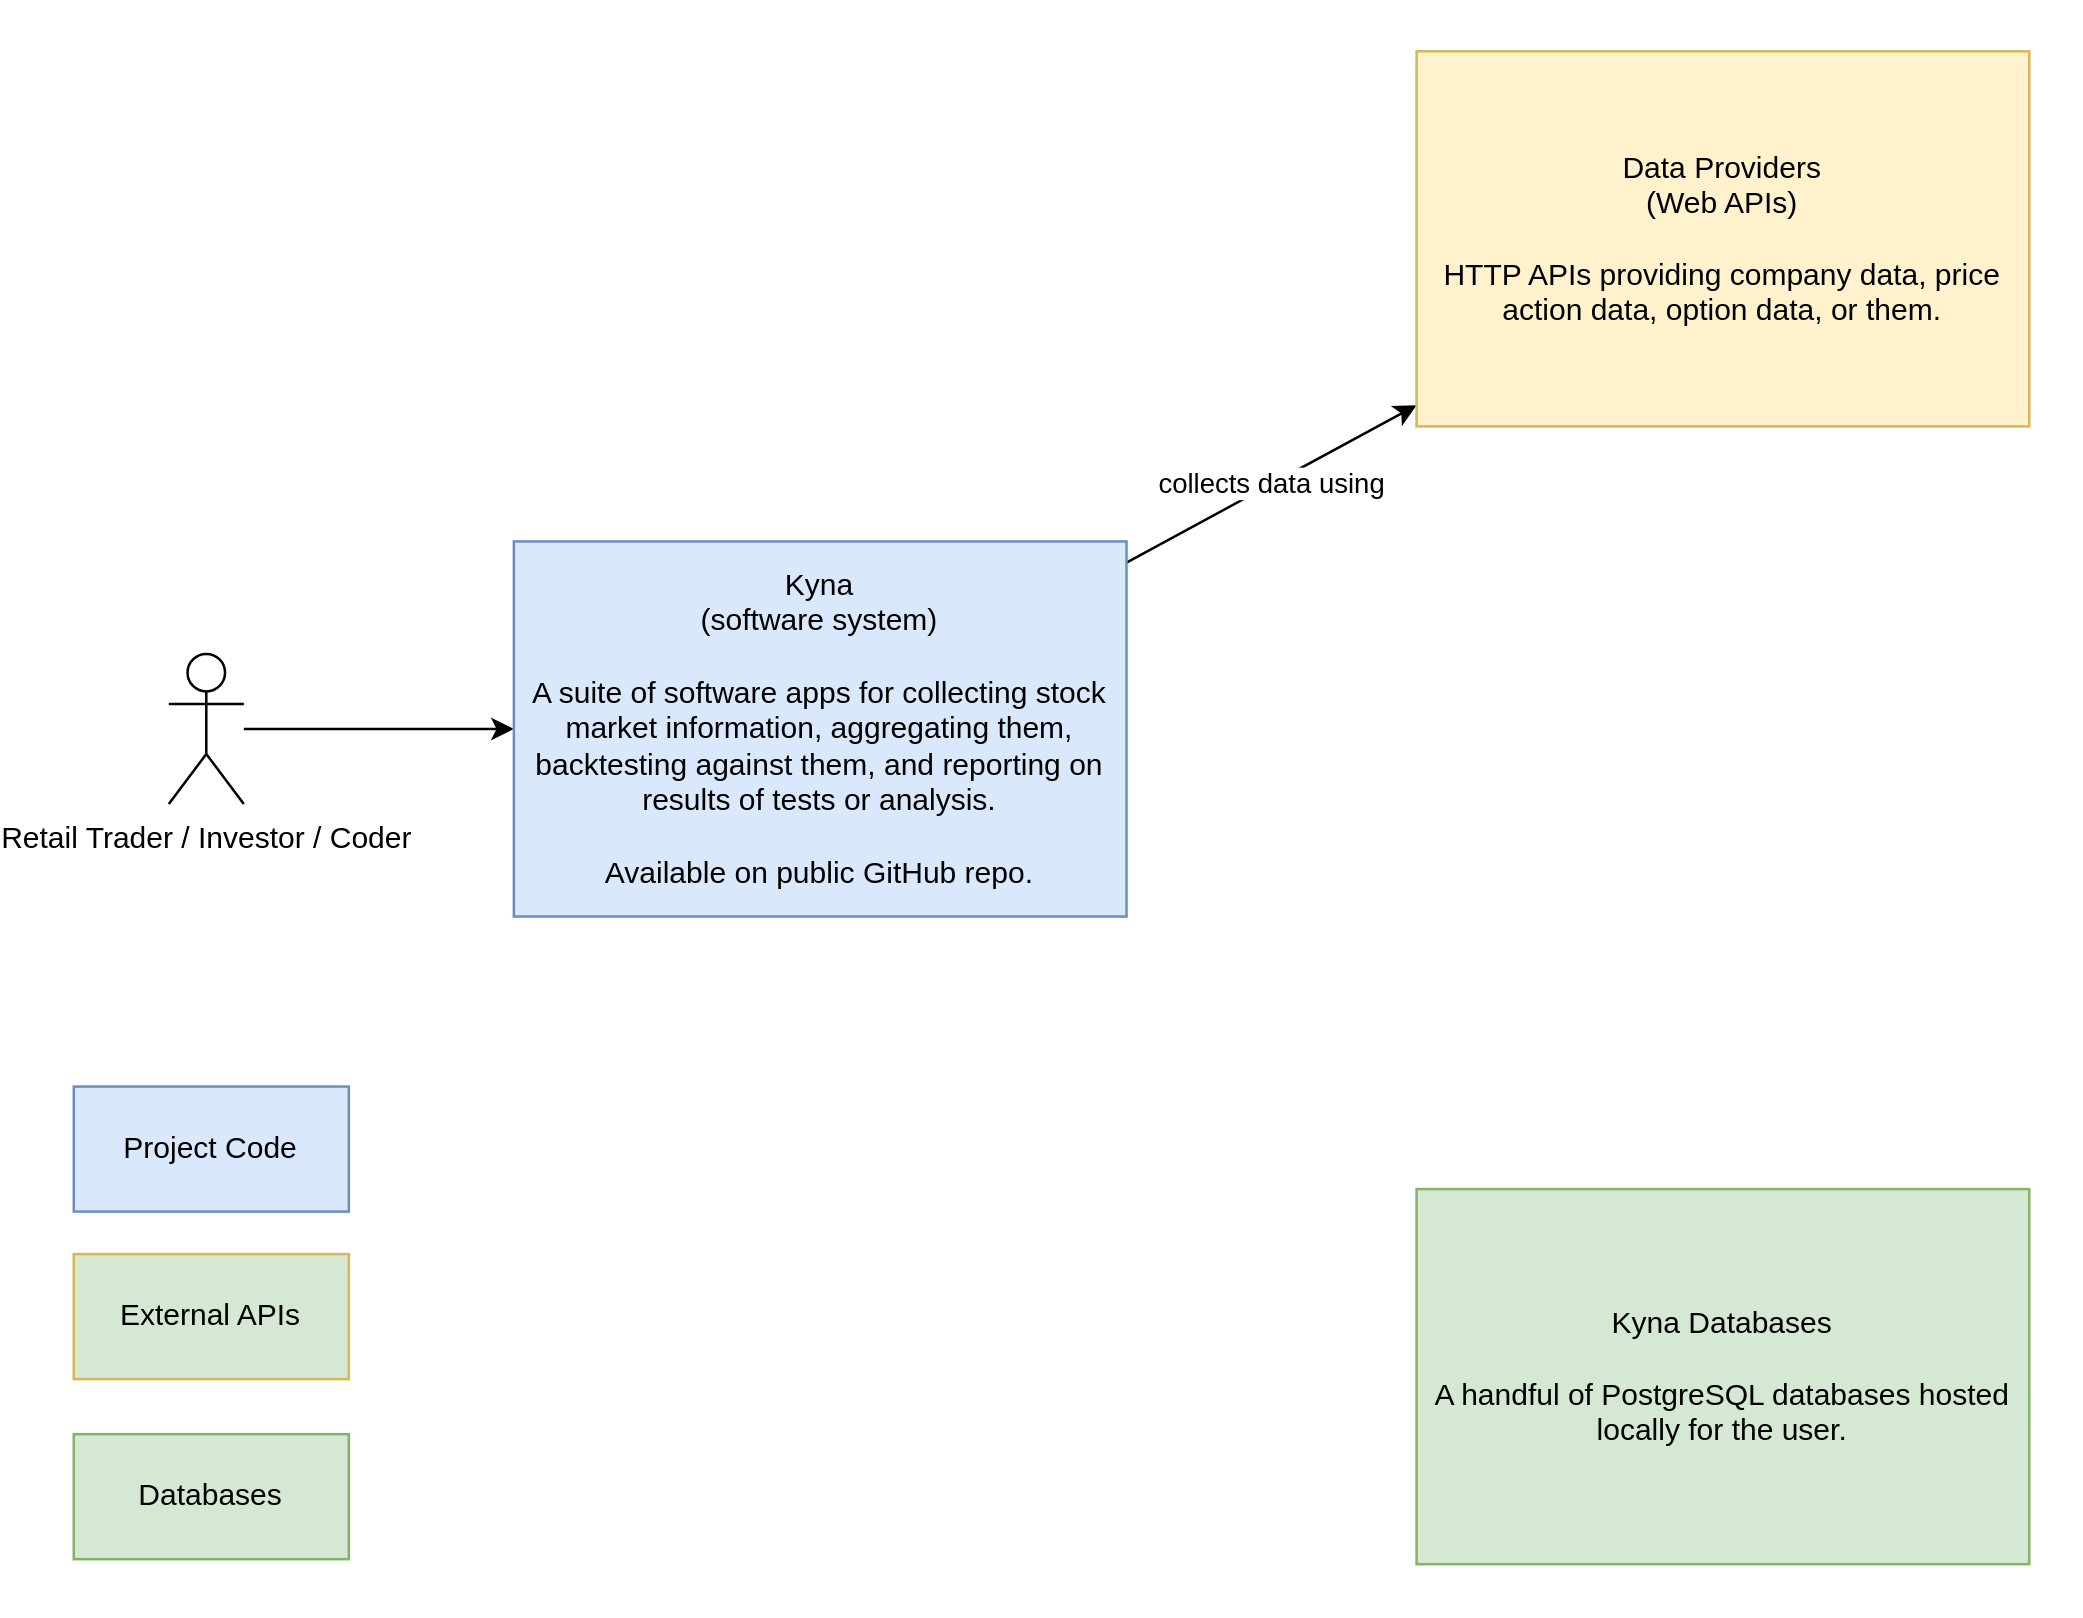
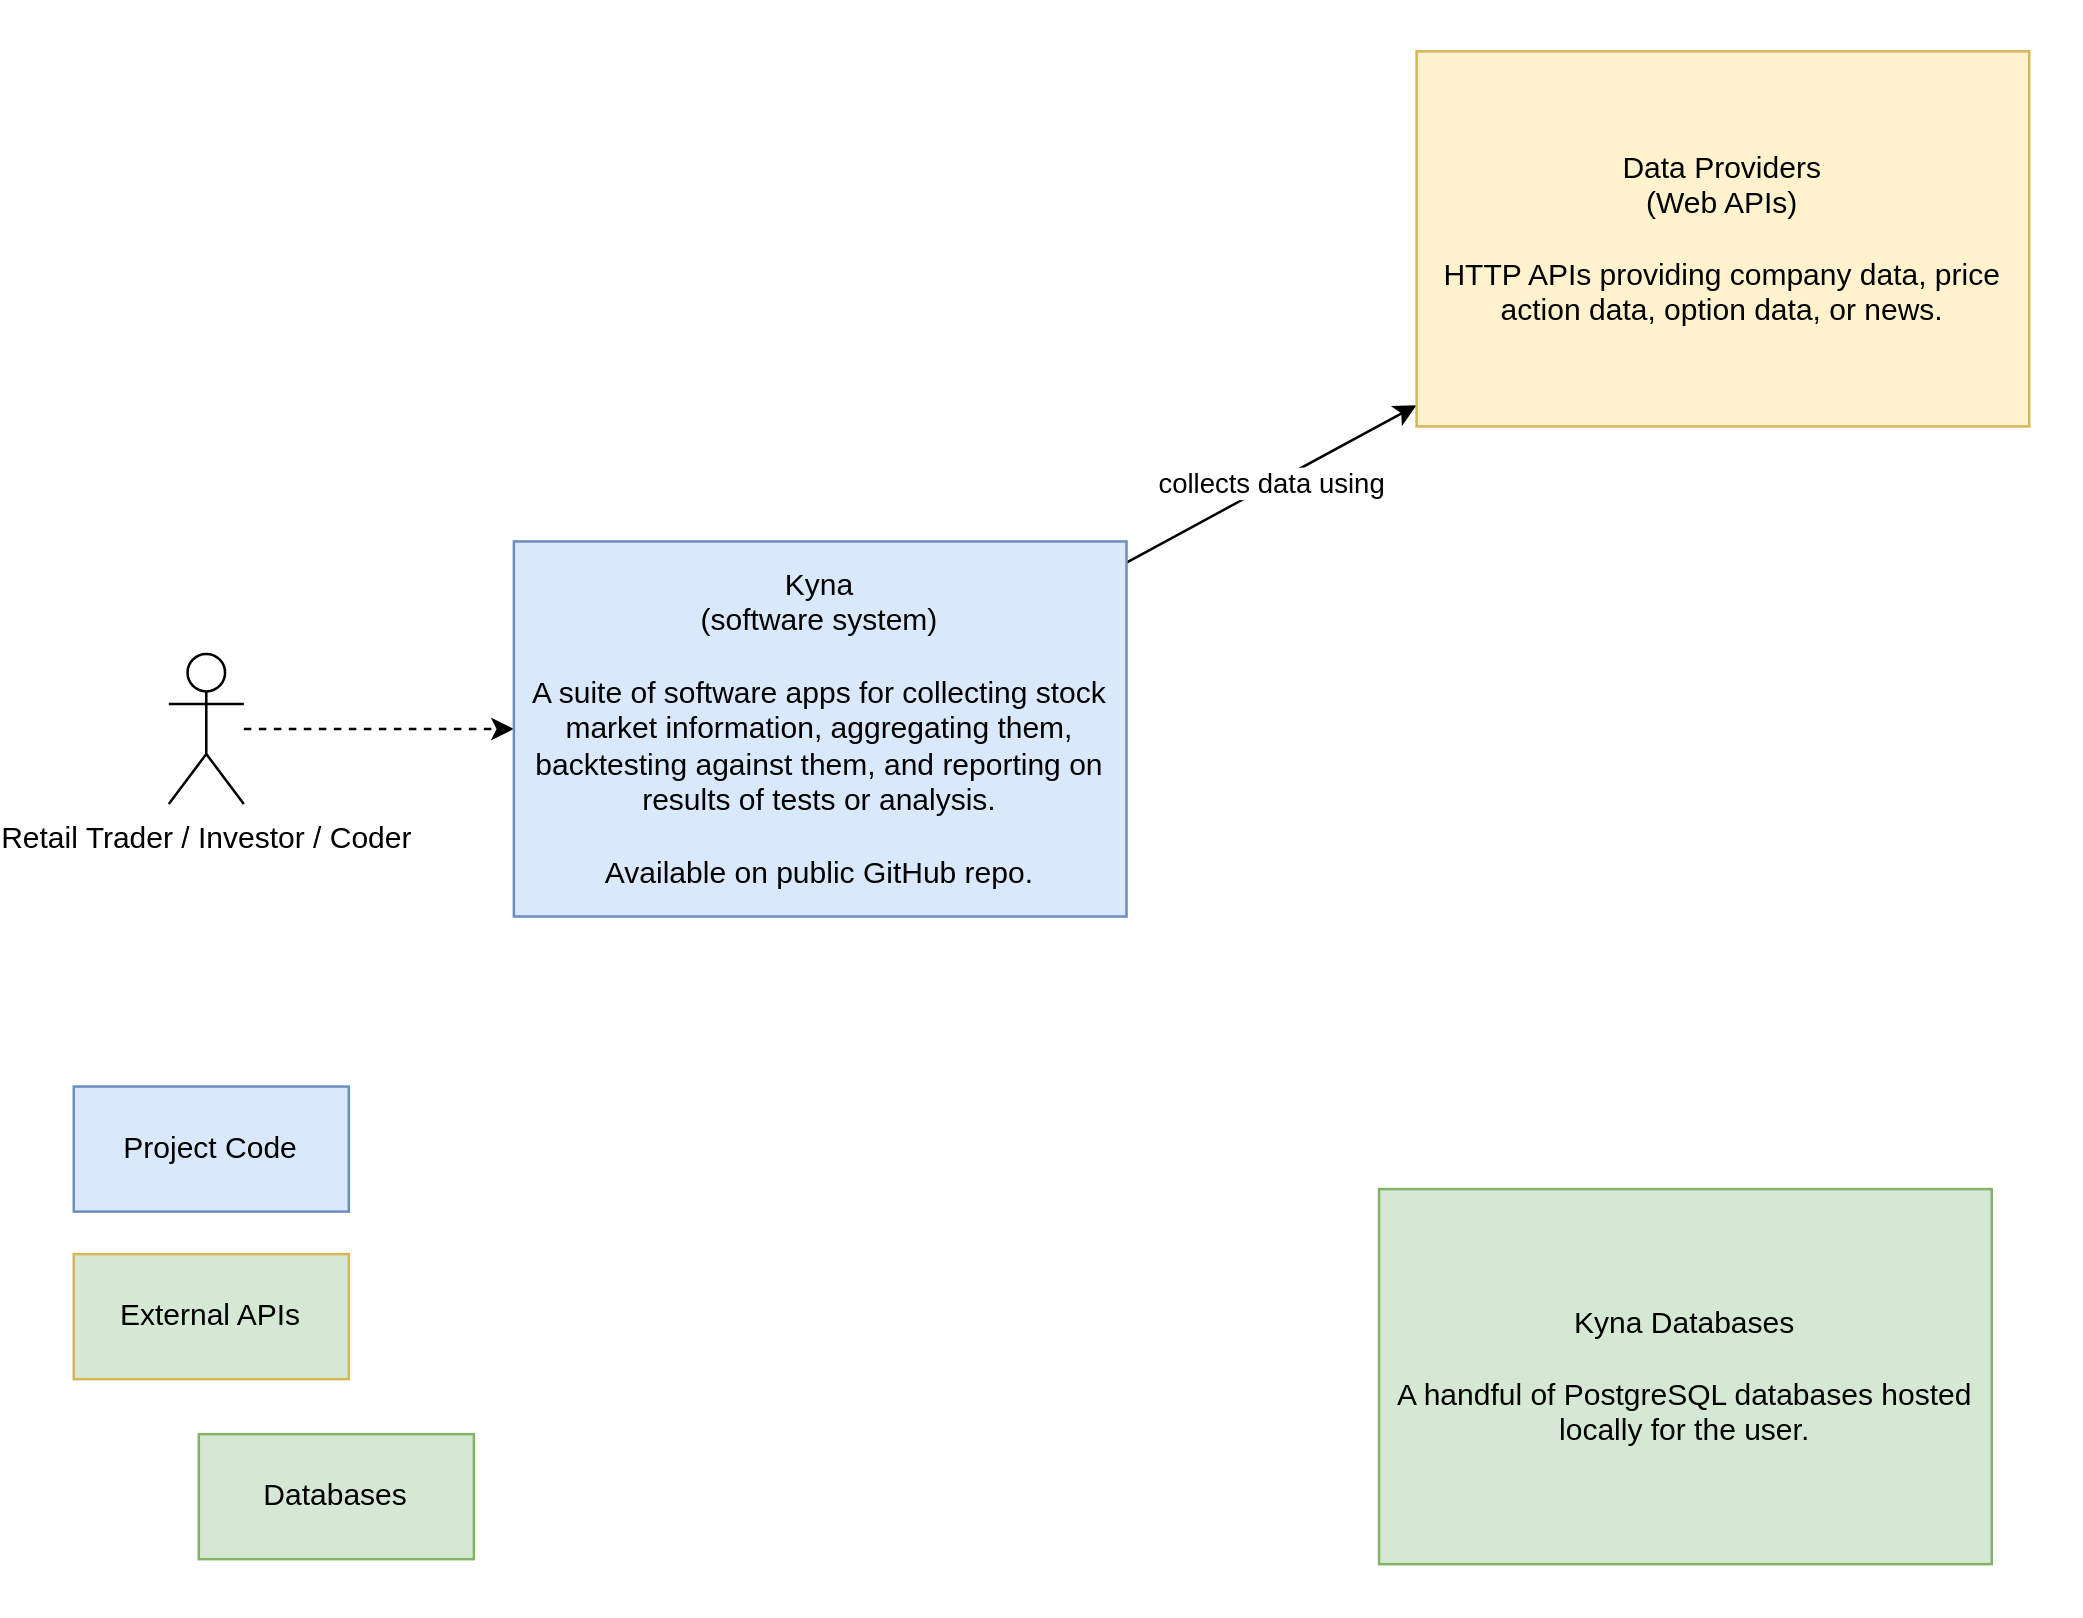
- <mxCell id="6" value="Data Providers&lt;br&gt;(Web APIs)&lt;br&gt;&lt;br&gt;HTTP APIs providing company data, price action data, option data, or them." style="html=1;whiteSpace=wrap;fillColor=#fff2cc;strokeColor=#d6b656;" parent="1" vertex="1"><mxGeometry x="557" y="20" width="245" height="150" as="geometry" /></mxCell>
+ <mxCell id="6" value="Data Providers&lt;br&gt;(Web APIs)&lt;br&gt;&lt;br&gt;HTTP APIs providing company data, price action data, option data, or news." style="html=1;whiteSpace=wrap;fillColor=#fff2cc;strokeColor=#d6b656;" parent="1" vertex="1"><mxGeometry x="557" y="20" width="245" height="150" as="geometry" /></mxCell>
- <mxCell id="2" style="rounded=0;orthogonalLoop=1;jettySize=auto;html=1;" parent="1" source="3" target="5" edge="1"><mxGeometry relative="1" as="geometry" /></mxCell>
+ <mxCell id="2" style="rounded=0;orthogonalLoop=1;jettySize=auto;html=1;dashed=1;" parent="1" source="3" target="5" edge="1"><mxGeometry relative="1" as="geometry" /></mxCell>
- <mxCell id="7" value="Kyna Databases&lt;br&gt;&lt;br&gt;A handful of PostgreSQL databases hosted locally for the user." style="html=1;whiteSpace=wrap;fillColor=#d5e8d4;strokeColor=#82b366;" parent="1" vertex="1"><mxGeometry x="557" y="475" width="245" height="150" as="geometry" /></mxCell>
+ <mxCell id="7" value="Kyna Databases&lt;br&gt;&lt;br&gt;A handful of PostgreSQL databases hosted locally for the user." style="html=1;whiteSpace=wrap;fillColor=#d5e8d4;strokeColor=#82b366;" parent="1" vertex="1"><mxGeometry x="542" y="475" width="245" height="150" as="geometry" /></mxCell>
- <mxCell id="10" value="Databases" style="html=1;whiteSpace=wrap;fillColor=#d5e8d4;strokeColor=#82b366;flipV=1;" parent="1" vertex="1"><mxGeometry x="20" y="573" width="110" height="50" as="geometry" /></mxCell>
+ <mxCell id="10" value="Databases" style="html=1;whiteSpace=wrap;fillColor=#d5e8d4;strokeColor=#82b366;flipV=1;" parent="1" vertex="1"><mxGeometry x="70" y="573" width="110" height="50" as="geometry" /></mxCell>
